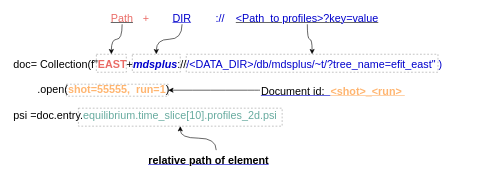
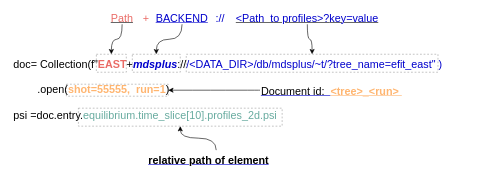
- <mxCell id="18" value="&lt;font style=&quot;font-size: 18px&quot; color=&quot;#0000cc&quot;&gt;&lt;u&gt;DIR&lt;/u&gt;&lt;/font&gt;" style="text;html=1;strokeColor=none;fillColor=none;align=center;verticalAlign=middle;whiteSpace=wrap;rounded=0;" parent="16" vertex="1"><mxGeometry x="230" width="100" height="20" as="geometry" /></mxCell>
+ <mxCell id="18" value="&lt;font style=&quot;font-size: 18px&quot; color=&quot;#0000cc&quot;&gt;&lt;u&gt;BACKEND&lt;/u&gt;&lt;/font&gt;" style="text;html=1;strokeColor=none;fillColor=none;align=center;verticalAlign=middle;whiteSpace=wrap;rounded=0;" parent="16" vertex="1"><mxGeometry x="230" width="100" height="20" as="geometry" /></mxCell>
- <mxCell id="10" value="&lt;span style=&quot;font-family: &amp;#34;helvetica&amp;#34; ; font-size: 18px ; font-style: normal ; letter-spacing: normal ; text-align: center ; text-indent: 0px ; text-transform: none ; word-spacing: 0px ; text-decoration: underline&quot;&gt;&lt;font color=&quot;#000000&quot;&gt;Document id:&amp;nbsp; &lt;/font&gt;&lt;/span&gt;&lt;b style=&quot;color: rgb(255 , 181 , 112) ; font-family: &amp;#34;helvetica&amp;#34; ; font-size: 18px ; font-style: normal ; letter-spacing: normal ; text-align: center ; text-indent: 0px ; text-transform: none ; word-spacing: 0px ; text-decoration: underline&quot;&gt;&amp;lt;shot&amp;gt;_&amp;lt;run&amp;gt;&amp;nbsp;&lt;/b&gt;" style="text;whiteSpace=wrap;html=1;fontColor=#0000CC;" parent="3" vertex="1"><mxGeometry x="413" y="45" width="260" height="30" as="geometry" /></mxCell>
+ <mxCell id="10" value="&lt;span style=&quot;font-family: &amp;#34;helvetica&amp;#34; ; font-size: 18px ; font-style: normal ; letter-spacing: normal ; text-align: center ; text-indent: 0px ; text-transform: none ; word-spacing: 0px ; text-decoration: underline&quot;&gt;&lt;font color=&quot;#000000&quot;&gt;Document id:&amp;nbsp; &lt;/font&gt;&lt;/span&gt;&lt;b style=&quot;color: rgb(255 , 181 , 112) ; font-family: &amp;#34;helvetica&amp;#34; ; font-size: 18px ; font-style: normal ; letter-spacing: normal ; text-align: center ; text-indent: 0px ; text-transform: none ; word-spacing: 0px ; text-decoration: underline&quot;&gt;&amp;lt;tree&amp;gt;_&amp;lt;run&amp;gt;&amp;nbsp;&lt;/b&gt;" style="text;whiteSpace=wrap;html=1;fontColor=#0000CC;" parent="3" vertex="1"><mxGeometry x="413" y="45" width="260" height="30" as="geometry" /></mxCell>
